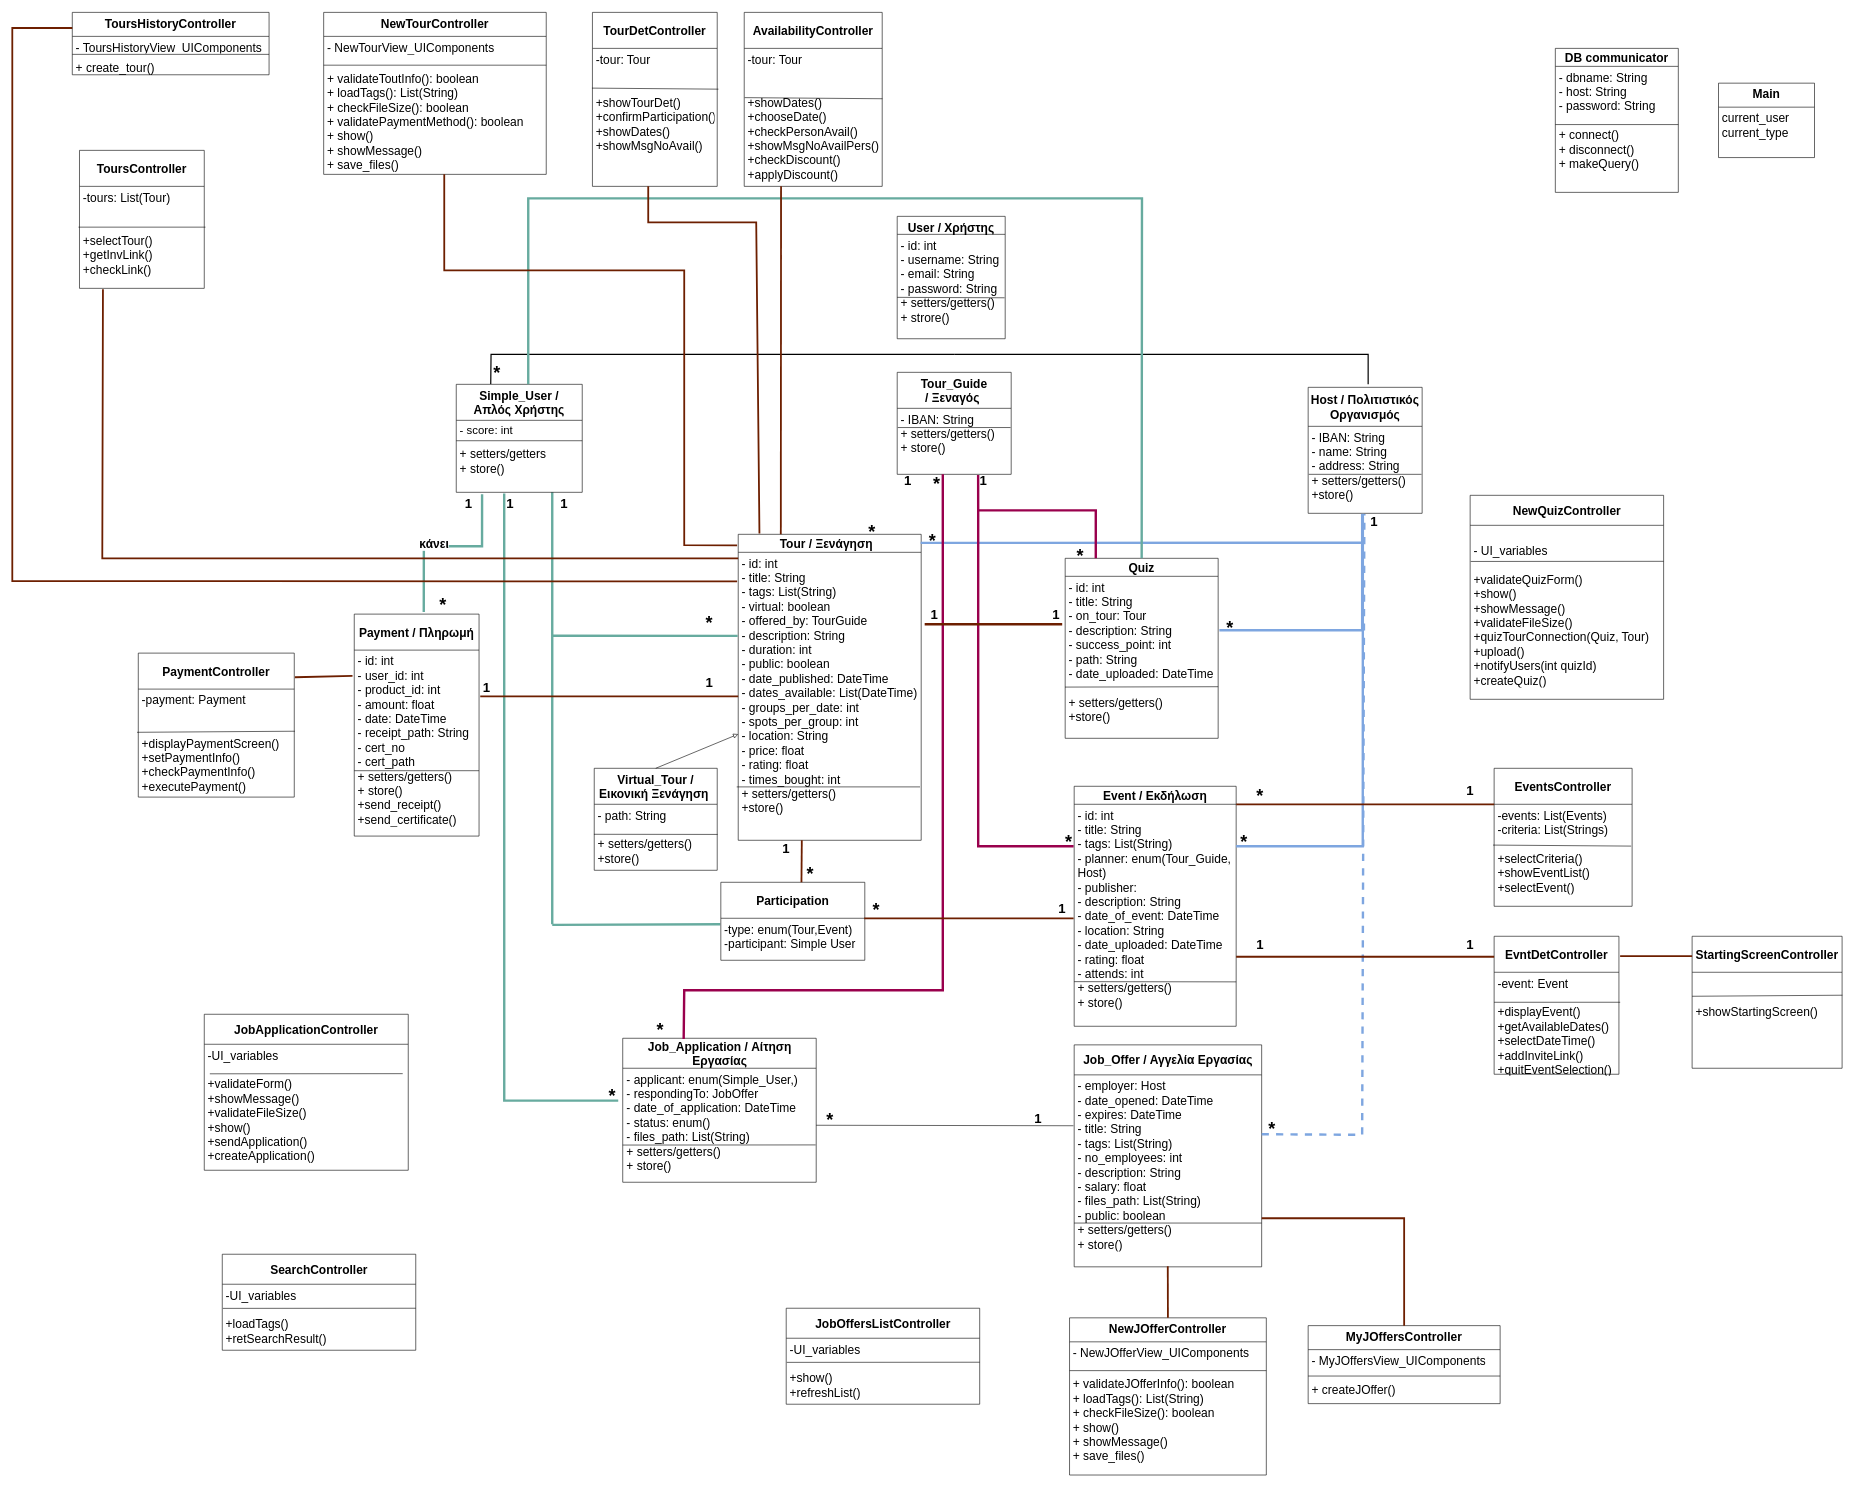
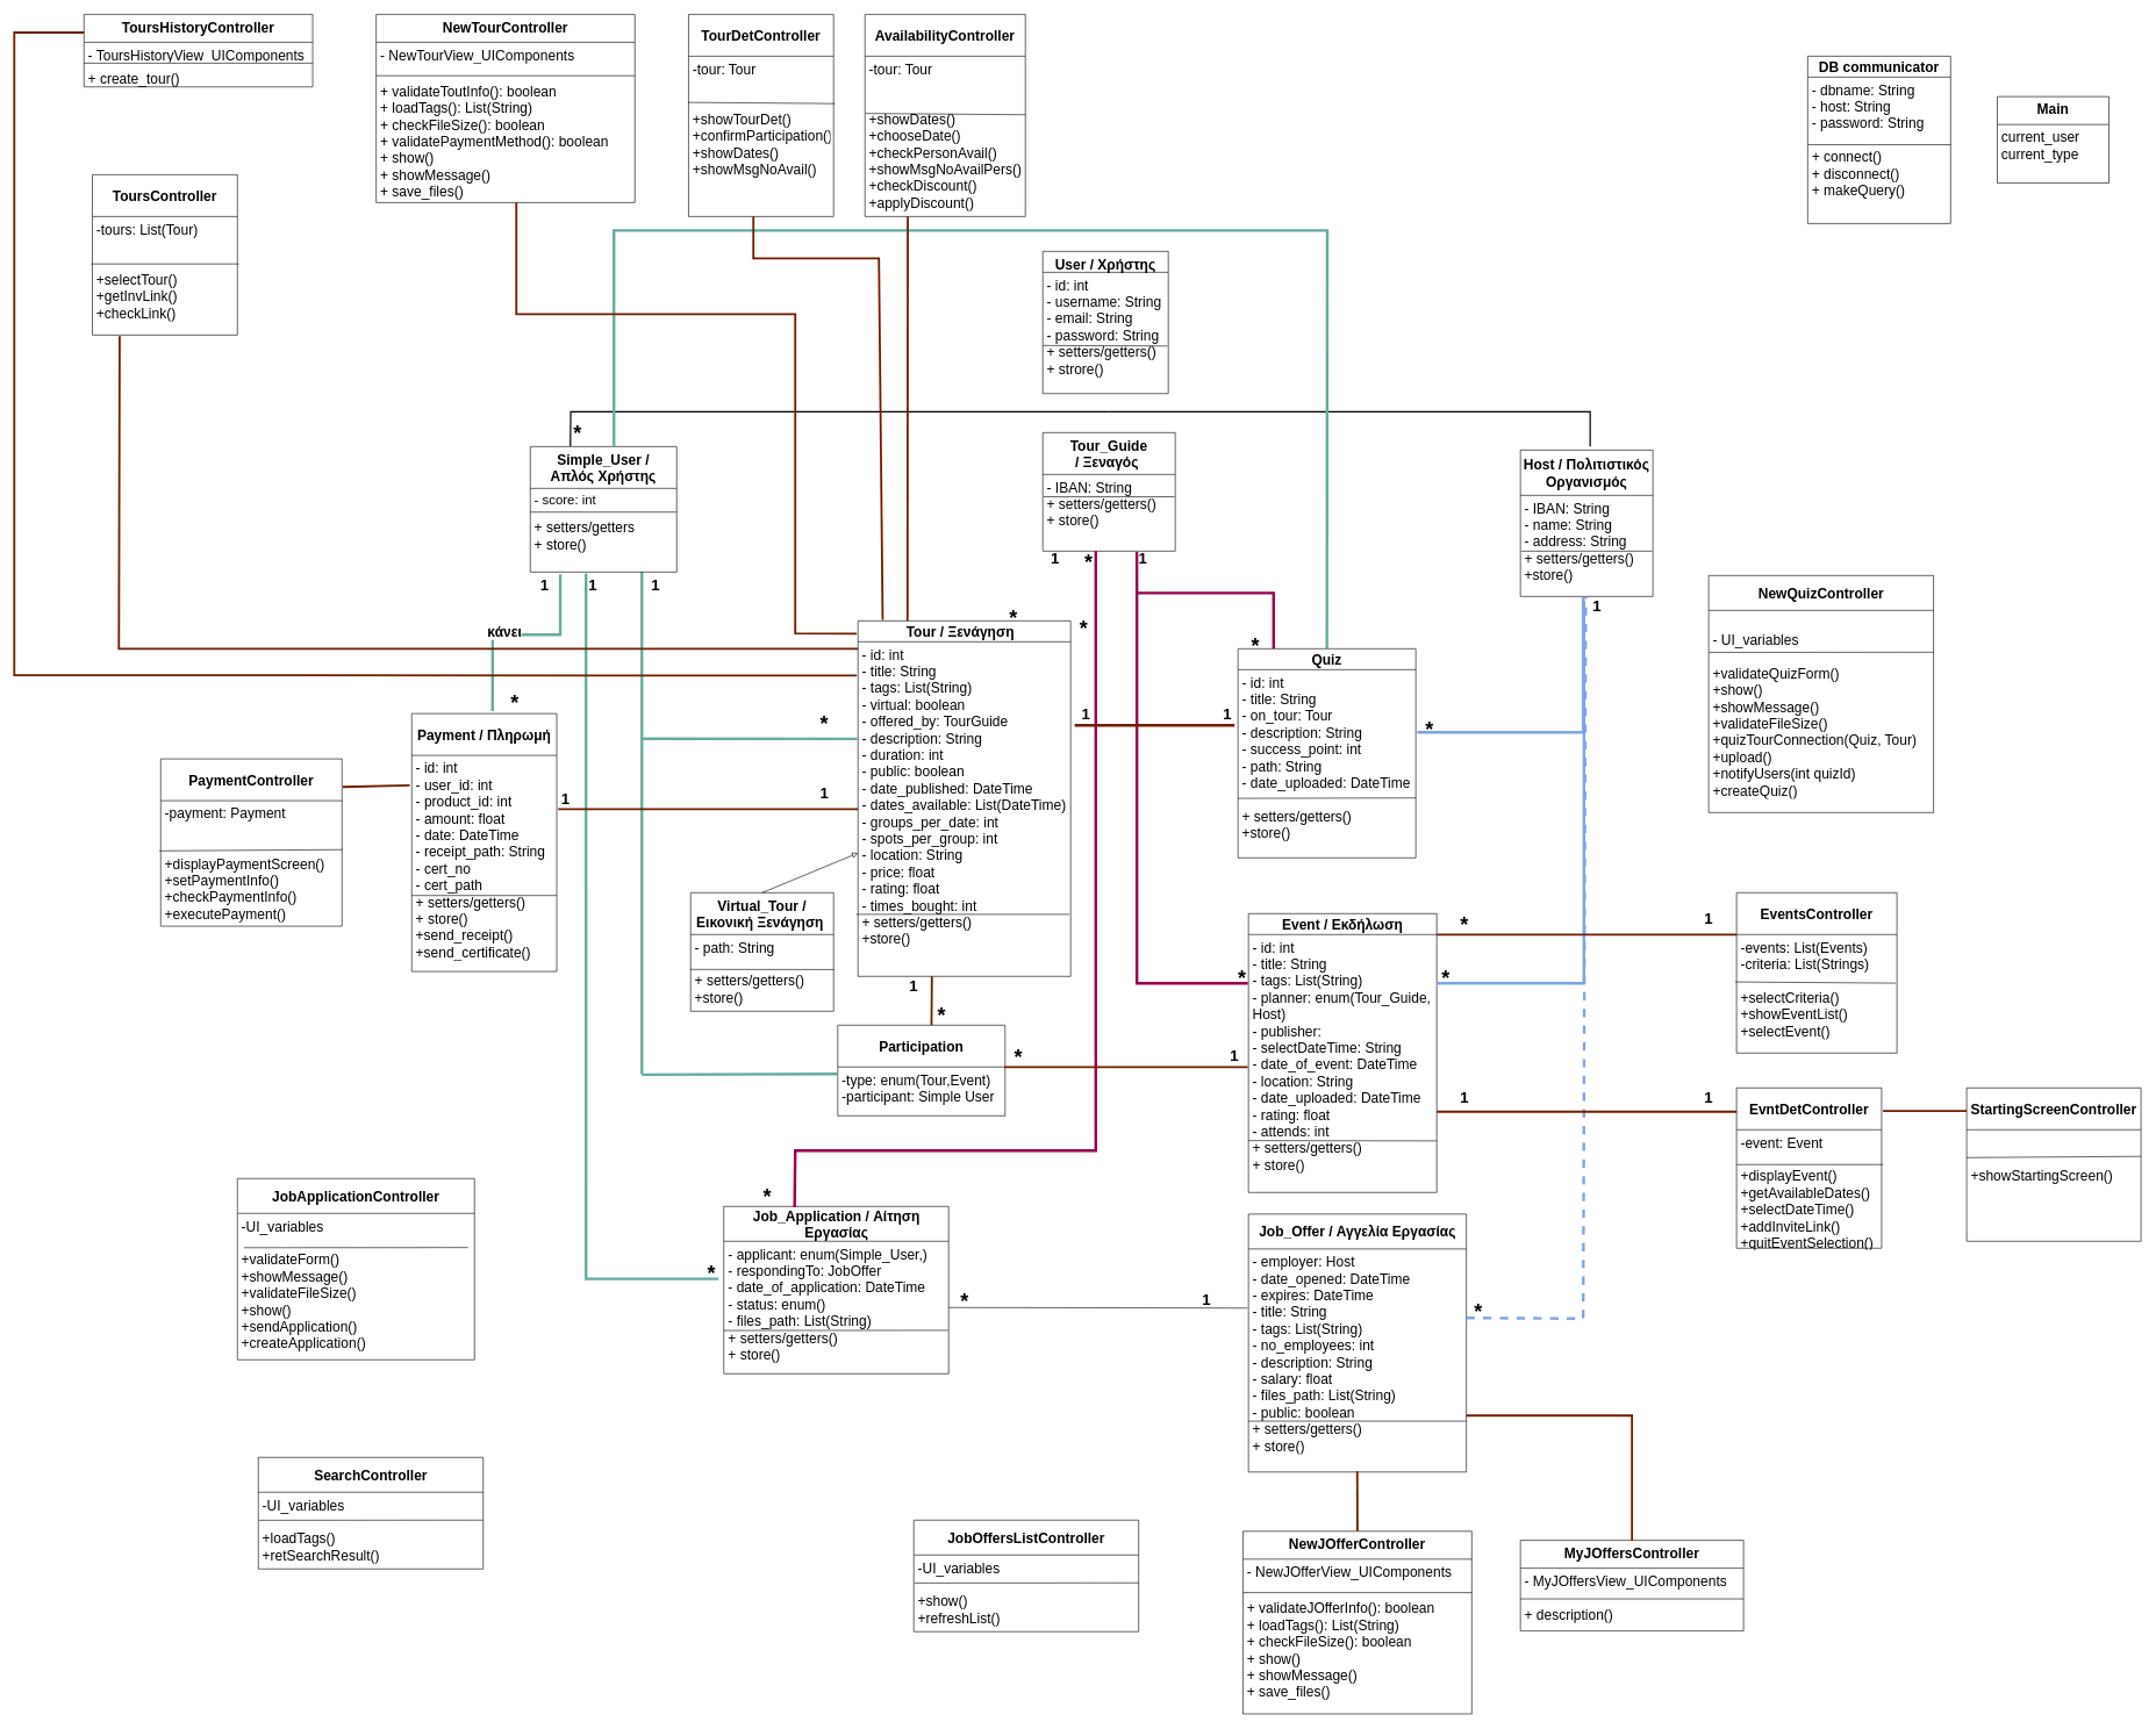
- <mxCell id="30" value="" style="endArrow=none;html=1;rounded=0;entryX=0.479;entryY=1.005;entryDx=0;entryDy=0;entryPerimeter=0;strokeColor=#7EA6E0;strokeWidth=4;fontSize=20;exitX=0.997;exitY=0.028;exitDx=0;exitDy=0;exitPerimeter=0;" parent="1" source="18" target="8" edge="1"><mxGeometry width="50" height="50" relative="1" as="geometry"><mxPoint x="1540" y="910" as="sourcePoint" /><mxPoint x="1690" y="850" as="targetPoint" /><Array as="points"><mxPoint x="2271" y="904" /></Array></mxGeometry></mxCell>
- <mxCell id="24" value="- id: int&amp;nbsp;&lt;br style=&quot;font-size: 20px;&quot;&gt;- title: String&lt;br style=&quot;font-size: 20px;&quot;&gt;- tags: List(String)&lt;br style=&quot;font-size: 20px;&quot;&gt;- planner: enum(Tour_Guide, Host)&lt;br style=&quot;font-size: 20px;&quot;&gt;- publisher:&amp;nbsp;&lt;br style=&quot;font-size: 20px;&quot;&gt;- description: String&lt;br style=&quot;font-size: 20px;&quot;&gt;- date_of_event: DateTime&lt;br&gt;- location: String&lt;br style=&quot;font-size: 20px;&quot;&gt;- date_uploaded: DateTime&lt;br style=&quot;font-size: 20px;&quot;&gt;- rating: float&amp;nbsp;&lt;br&gt;- attends: int&lt;br&gt;+ setters/getters()&lt;br&gt;+ store()" style="text;strokeColor=none;fillColor=none;align=left;verticalAlign=top;spacingLeft=4;spacingRight=4;overflow=hidden;points=[[0,0.5],[1,0.5]];portConstraint=eastwest;rotatable=0;whiteSpace=wrap;html=1;fontSize=20;" parent="23" vertex="1"><mxGeometry y="30" width="270" height="370" as="geometry" /></mxCell>
+ <mxCell id="24" value="- id: int&amp;nbsp;&lt;br style=&quot;font-size: 20px;&quot;&gt;- title: String&lt;br style=&quot;font-size: 20px;&quot;&gt;- tags: List(String)&lt;br style=&quot;font-size: 20px;&quot;&gt;- planner: enum(Tour_Guide, Host)&lt;br style=&quot;font-size: 20px;&quot;&gt;- publisher:&amp;nbsp;&lt;br style=&quot;font-size: 20px;&quot;&gt;- selectDateTime: String&lt;br style=&quot;font-size: 20px;&quot;&gt;- date_of_event: DateTime&lt;br&gt;- location: String&lt;br style=&quot;font-size: 20px;&quot;&gt;- date_uploaded: DateTime&lt;br style=&quot;font-size: 20px;&quot;&gt;- rating: float&amp;nbsp;&lt;br&gt;- attends: int&lt;br&gt;+ setters/getters()&lt;br&gt;+ store()" style="text;strokeColor=none;fillColor=none;align=left;verticalAlign=top;spacingLeft=4;spacingRight=4;overflow=hidden;points=[[0,0.5],[1,0.5]];portConstraint=eastwest;rotatable=0;whiteSpace=wrap;html=1;fontSize=20;" parent="23" vertex="1"><mxGeometry y="30" width="270" height="370" as="geometry" /></mxCell>
- <mxCell id="143" value="+ createJOffer()" style="text;strokeColor=none;fillColor=none;align=left;verticalAlign=top;spacingLeft=4;spacingRight=4;overflow=hidden;rotatable=0;points=[[0,0.5],[1,0.5]];portConstraint=eastwest;whiteSpace=wrap;html=1;fontSize=20;" vertex="1" parent="140"><mxGeometry y="88" width="320" height="42" as="geometry" /></mxCell>
+ <mxCell id="143" value="+ description()" style="text;strokeColor=none;fillColor=none;align=left;verticalAlign=top;spacingLeft=4;spacingRight=4;overflow=hidden;rotatable=0;points=[[0,0.5],[1,0.5]];portConstraint=eastwest;whiteSpace=wrap;html=1;fontSize=20;" vertex="1" parent="140"><mxGeometry y="88" width="320" height="42" as="geometry" /></mxCell>
